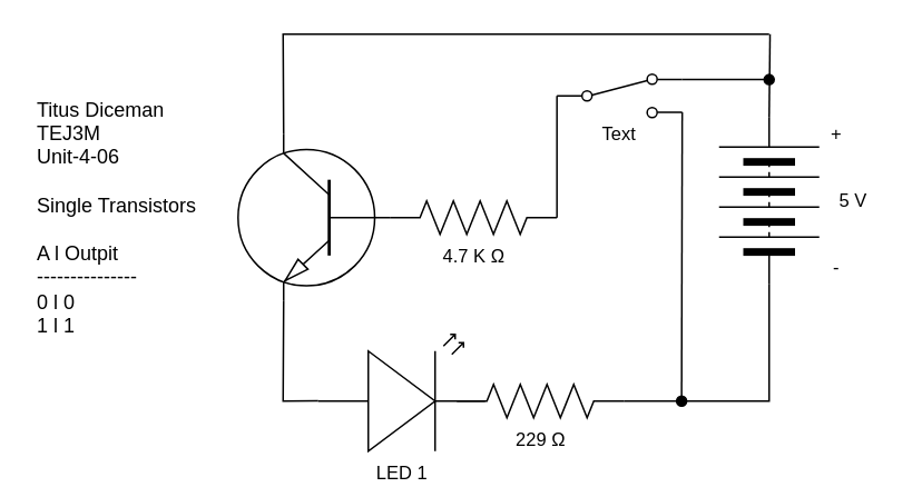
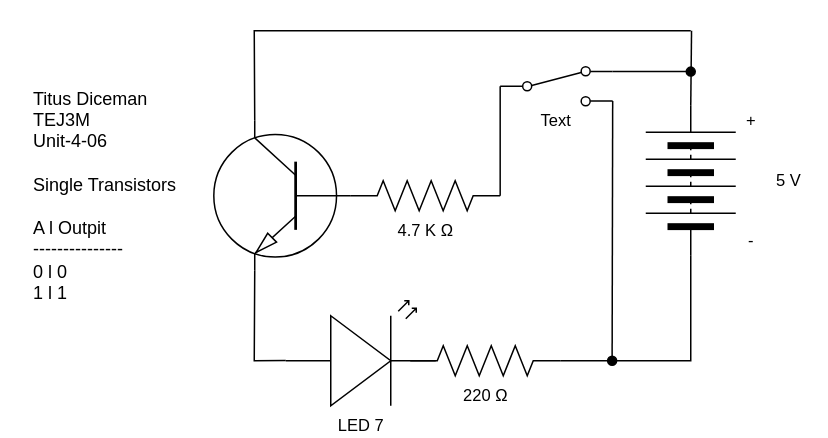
- <mxCell id="18" value="5 V" style="text;html=1;align=center;verticalAlign=middle;resizable=0;points=[];autosize=1;strokeColor=none;fillColor=none;fontSize=11;fontFamily=Helvetica;fontColor=default;" vertex="1" parent="1"><mxGeometry x="490" y="105" width="40" height="30" as="geometry" /></mxCell>
+ <mxCell id="18" value="5 V" style="text;html=1;align=center;verticalAlign=middle;resizable=0;points=[];autosize=1;strokeColor=none;fillColor=none;fontSize=11;fontFamily=Helvetica;fontColor=default;" vertex="1" parent="1"><mxGeometry x="505" y="105" width="40" height="30" as="geometry" /></mxCell>
- <mxCell id="15" value="229&amp;nbsp;Ω" style="pointerEvents=1;verticalLabelPosition=bottom;shadow=0;dashed=0;align=center;html=1;verticalAlign=top;shape=mxgraph.electrical.resistors.resistor_2;fontFamily=Helvetica;fontSize=11;fontColor=default;" vertex="1" parent="1"><mxGeometry x="273" y="230" width="100" height="20" as="geometry" /></mxCell>
+ <mxCell id="15" value="220&amp;nbsp;Ω" style="pointerEvents=1;verticalLabelPosition=bottom;shadow=0;dashed=0;align=center;html=1;verticalAlign=top;shape=mxgraph.electrical.resistors.resistor_2;fontFamily=Helvetica;fontSize=11;fontColor=default;" vertex="1" parent="1"><mxGeometry x="273" y="230" width="100" height="20" as="geometry" /></mxCell>
- <mxCell id="10" value="LED 1" style="verticalLabelPosition=bottom;shadow=0;dashed=0;align=center;html=1;verticalAlign=top;shape=mxgraph.electrical.opto_electronics.led_2;pointerEvents=1;fontFamily=Helvetica;fontSize=11;fontColor=default;" vertex="1" parent="1"><mxGeometry x="190" y="200" width="100" height="70" as="geometry" /></mxCell>
+ <mxCell id="10" value="LED 7" style="verticalLabelPosition=bottom;shadow=0;dashed=0;align=center;html=1;verticalAlign=top;shape=mxgraph.electrical.opto_electronics.led_2;pointerEvents=1;fontFamily=Helvetica;fontSize=11;fontColor=default;" vertex="1" parent="1"><mxGeometry x="190" y="200" width="100" height="70" as="geometry" /></mxCell>
